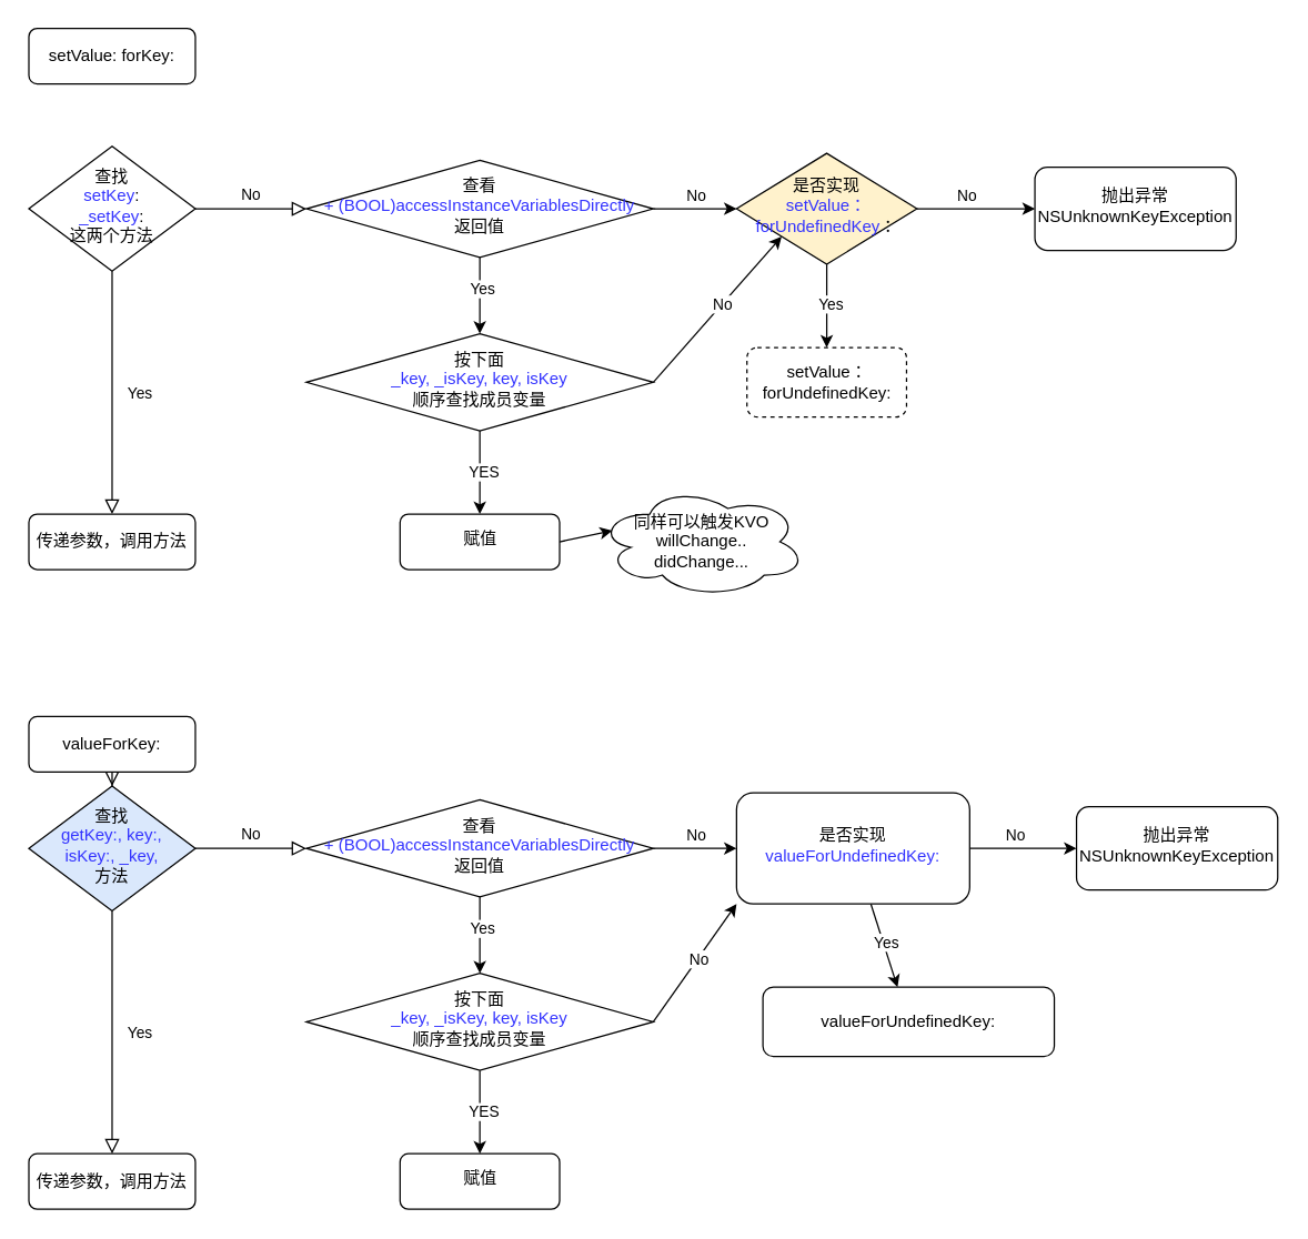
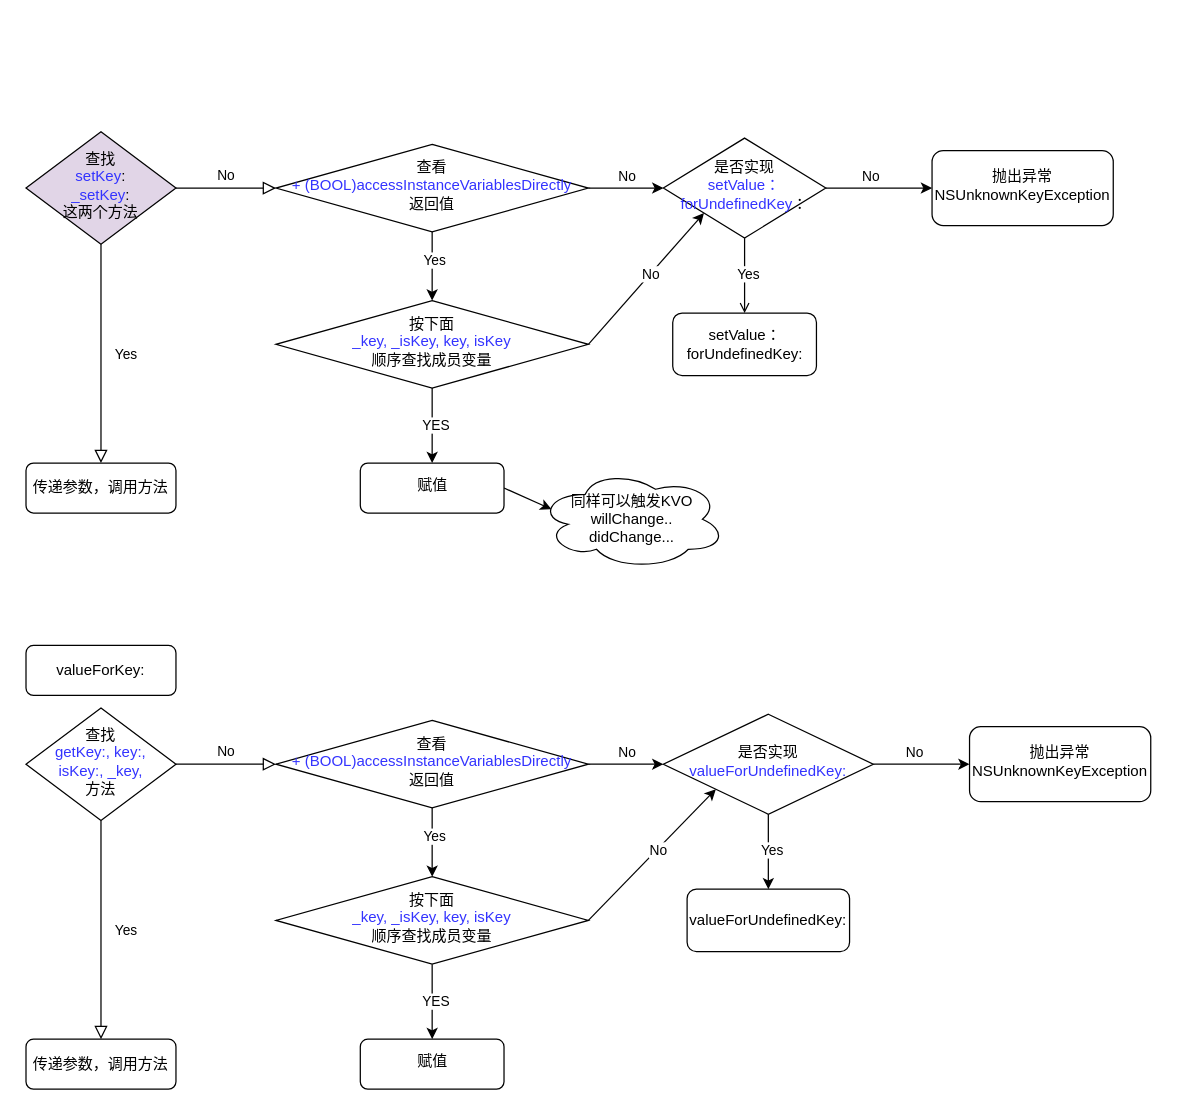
- <mxCell id="2" value="setValue: forKey:" style="rounded=1;whiteSpace=wrap;html=1;fontSize=12;glass=0;strokeWidth=1;shadow=0;" parent="1" vertex="1"><mxGeometry x="20" y="20" width="120" height="40" as="geometry" /></mxCell>
- <mxCell id="5" value="查找&lt;br&gt;&lt;font color=&quot;#3333ff&quot;&gt;setKey&lt;/font&gt;:&lt;br&gt;&lt;font color=&quot;#3333ff&quot;&gt;_setKey&lt;/font&gt;:&lt;br&gt;这两个方法" style="rhombus;whiteSpace=wrap;html=1;shadow=0;fontFamily=Helvetica;fontSize=12;align=center;strokeWidth=1;spacing=6;spacingTop=-4;" parent="1" vertex="1"><mxGeometry x="20" y="105" width="120" height="90" as="geometry" /></mxCell>
+ <mxCell id="5" value="查找&lt;br&gt;&lt;font color=&quot;#3333ff&quot;&gt;setKey&lt;/font&gt;:&lt;br&gt;&lt;font color=&quot;#3333ff&quot;&gt;_setKey&lt;/font&gt;:&lt;br&gt;这两个方法" style="rhombus;whiteSpace=wrap;html=1;shadow=0;fontFamily=Helvetica;fontSize=12;align=center;strokeWidth=1;spacing=6;spacingTop=-4;fillColor=#e1d5e7;" parent="1" vertex="1"><mxGeometry x="20" y="105" width="120" height="90" as="geometry" /></mxCell>
- <mxCell id="16" value="是否实现&lt;br&gt;&lt;font color=&quot;#3333ff&quot;&gt;setValue：forUndefinedKey&lt;/font&gt;：" style="rhombus;whiteSpace=wrap;html=1;shadow=0;strokeWidth=1;spacing=6;spacingTop=-4;fillColor=#fff2cc;" parent="1" vertex="1"><mxGeometry x="530" y="110" width="130" height="80" as="geometry" /></mxCell>
+ <mxCell id="16" value="是否实现&lt;br&gt;&lt;font color=&quot;#3333ff&quot;&gt;setValue：forUndefinedKey&lt;/font&gt;：" style="rhombus;whiteSpace=wrap;html=1;shadow=0;strokeWidth=1;spacing=6;spacingTop=-4;" parent="1" vertex="1"><mxGeometry x="530" y="110" width="130" height="80" as="geometry" /></mxCell>
- <mxCell id="14" value="" style="edgeStyle=none;rounded=0;orthogonalLoop=1;jettySize=auto;html=1;fontColor=#000000;" parent="1" source="16" target="23" edge="1"><mxGeometry relative="1" as="geometry"><mxPoint x="595" y="270" as="targetPoint" /></mxGeometry></mxCell>
+ <mxCell id="14" value="" style="edgeStyle=none;rounded=0;orthogonalLoop=1;jettySize=auto;html=1;fontColor=#000000;endArrow=open;" parent="1" source="16" target="23" edge="1"><mxGeometry relative="1" as="geometry"><mxPoint x="595" y="270" as="targetPoint" /></mxGeometry></mxCell>
- <mxCell id="23" value="setValue：forUndefinedKey:" style="rounded=1;whiteSpace=wrap;html=1;fontColor=#000000;dashed=1;" parent="1" vertex="1"><mxGeometry x="537.5" y="250" width="115" height="50" as="geometry" /></mxCell>
+ <mxCell id="23" value="setValue：forUndefinedKey:" style="rounded=1;whiteSpace=wrap;html=1;fontColor=#000000;" parent="1" vertex="1"><mxGeometry x="537.5" y="250" width="115" height="50" as="geometry" /></mxCell>
- <mxCell id="27" value="同样可以触发KVO&lt;br&gt;willChange..&lt;br&gt;didChange..." style="ellipse;shape=cloud;whiteSpace=wrap;html=1;fontColor=#000000;" parent="1" vertex="1"><mxGeometry x="430" y="350" width="150" height="80" as="geometry" /></mxCell>
+ <mxCell id="27" value="同样可以触发KVO&lt;br&gt;willChange..&lt;br&gt;didChange..." style="ellipse;shape=cloud;whiteSpace=wrap;html=1;fontColor=#000000;" parent="1" vertex="1"><mxGeometry x="430" y="375" width="150" height="80" as="geometry" /></mxCell>
- <mxCell id="28" value="" style="rounded=0;html=1;jettySize=auto;orthogonalLoop=1;fontSize=11;endArrow=block;endFill=0;endSize=8;strokeWidth=1;shadow=0;labelBackgroundColor=none;edgeStyle=orthogonalEdgeStyle;" edge="1" parent="1" source="29" target="32"><mxGeometry relative="1" as="geometry" /></mxCell>
- <mxCell id="32" value="查找&lt;br&gt;&lt;font color=&quot;#3333ff&quot;&gt;getKey:, key:,&lt;br&gt;isKey:, _key,&lt;/font&gt;&lt;br&gt;方法" style="rhombus;whiteSpace=wrap;html=1;shadow=0;fontFamily=Helvetica;fontSize=12;align=center;strokeWidth=1;spacing=6;spacingTop=-4;fillColor=#dae8fc;" vertex="1" parent="1"><mxGeometry x="20" y="566" width="120" height="90" as="geometry" /></mxCell>
+ <mxCell id="32" value="查找&lt;br&gt;&lt;font color=&quot;#3333ff&quot;&gt;getKey:, key:,&lt;br&gt;isKey:, _key,&lt;/font&gt;&lt;br&gt;方法" style="rhombus;whiteSpace=wrap;html=1;shadow=0;fontFamily=Helvetica;fontSize=12;align=center;strokeWidth=1;spacing=6;spacingTop=-4;" vertex="1" parent="1"><mxGeometry x="20" y="566" width="120" height="90" as="geometry" /></mxCell>
- <mxCell id="43" value="是否实现&lt;br&gt;&lt;font color=&quot;#3333ff&quot;&gt;valueForUndefinedKey:&lt;/font&gt;" style="whiteSpace=wrap;html=1;shadow=0;strokeWidth=1;spacing=6;spacingTop=-4;rounded=1;" vertex="1" parent="1"><mxGeometry x="530" y="571" width="168" height="80" as="geometry" /></mxCell>
+ <mxCell id="43" value="是否实现&lt;br&gt;&lt;font color=&quot;#3333ff&quot;&gt;valueForUndefinedKey:&lt;/font&gt;" style="rhombus;whiteSpace=wrap;html=1;shadow=0;strokeWidth=1;spacing=6;spacingTop=-4;" vertex="1" parent="1"><mxGeometry x="530" y="571" width="168" height="80" as="geometry" /></mxCell>
- <mxCell id="50" value="valueForUndefinedKey:" style="rounded=1;whiteSpace=wrap;html=1;fontColor=#000000;" vertex="1" parent="1"><mxGeometry x="549" y="711" width="210" height="50" as="geometry" /></mxCell>
+ <mxCell id="50" value="valueForUndefinedKey:" style="rounded=1;whiteSpace=wrap;html=1;fontColor=#000000;" vertex="1" parent="1"><mxGeometry x="549" y="711" width="130" height="50" as="geometry" /></mxCell>
